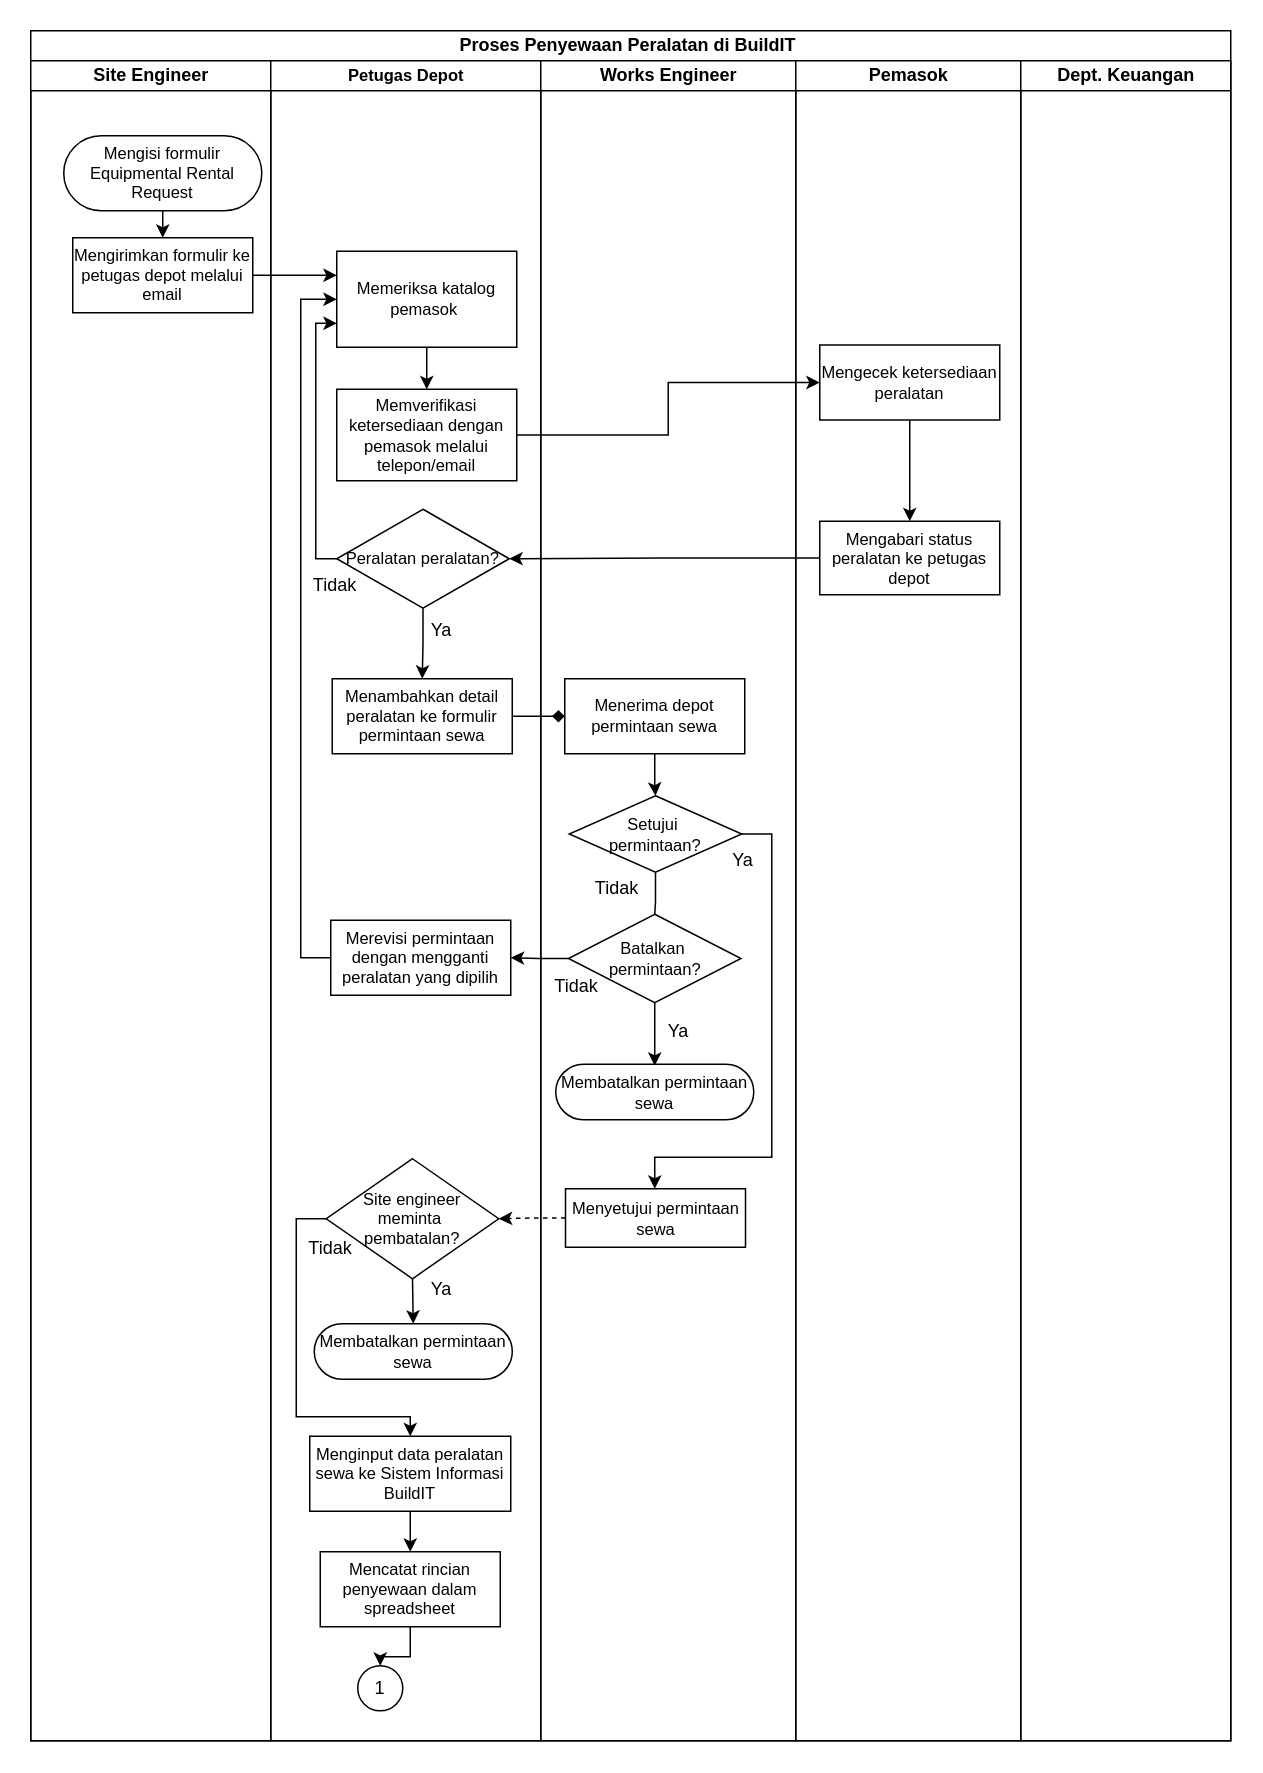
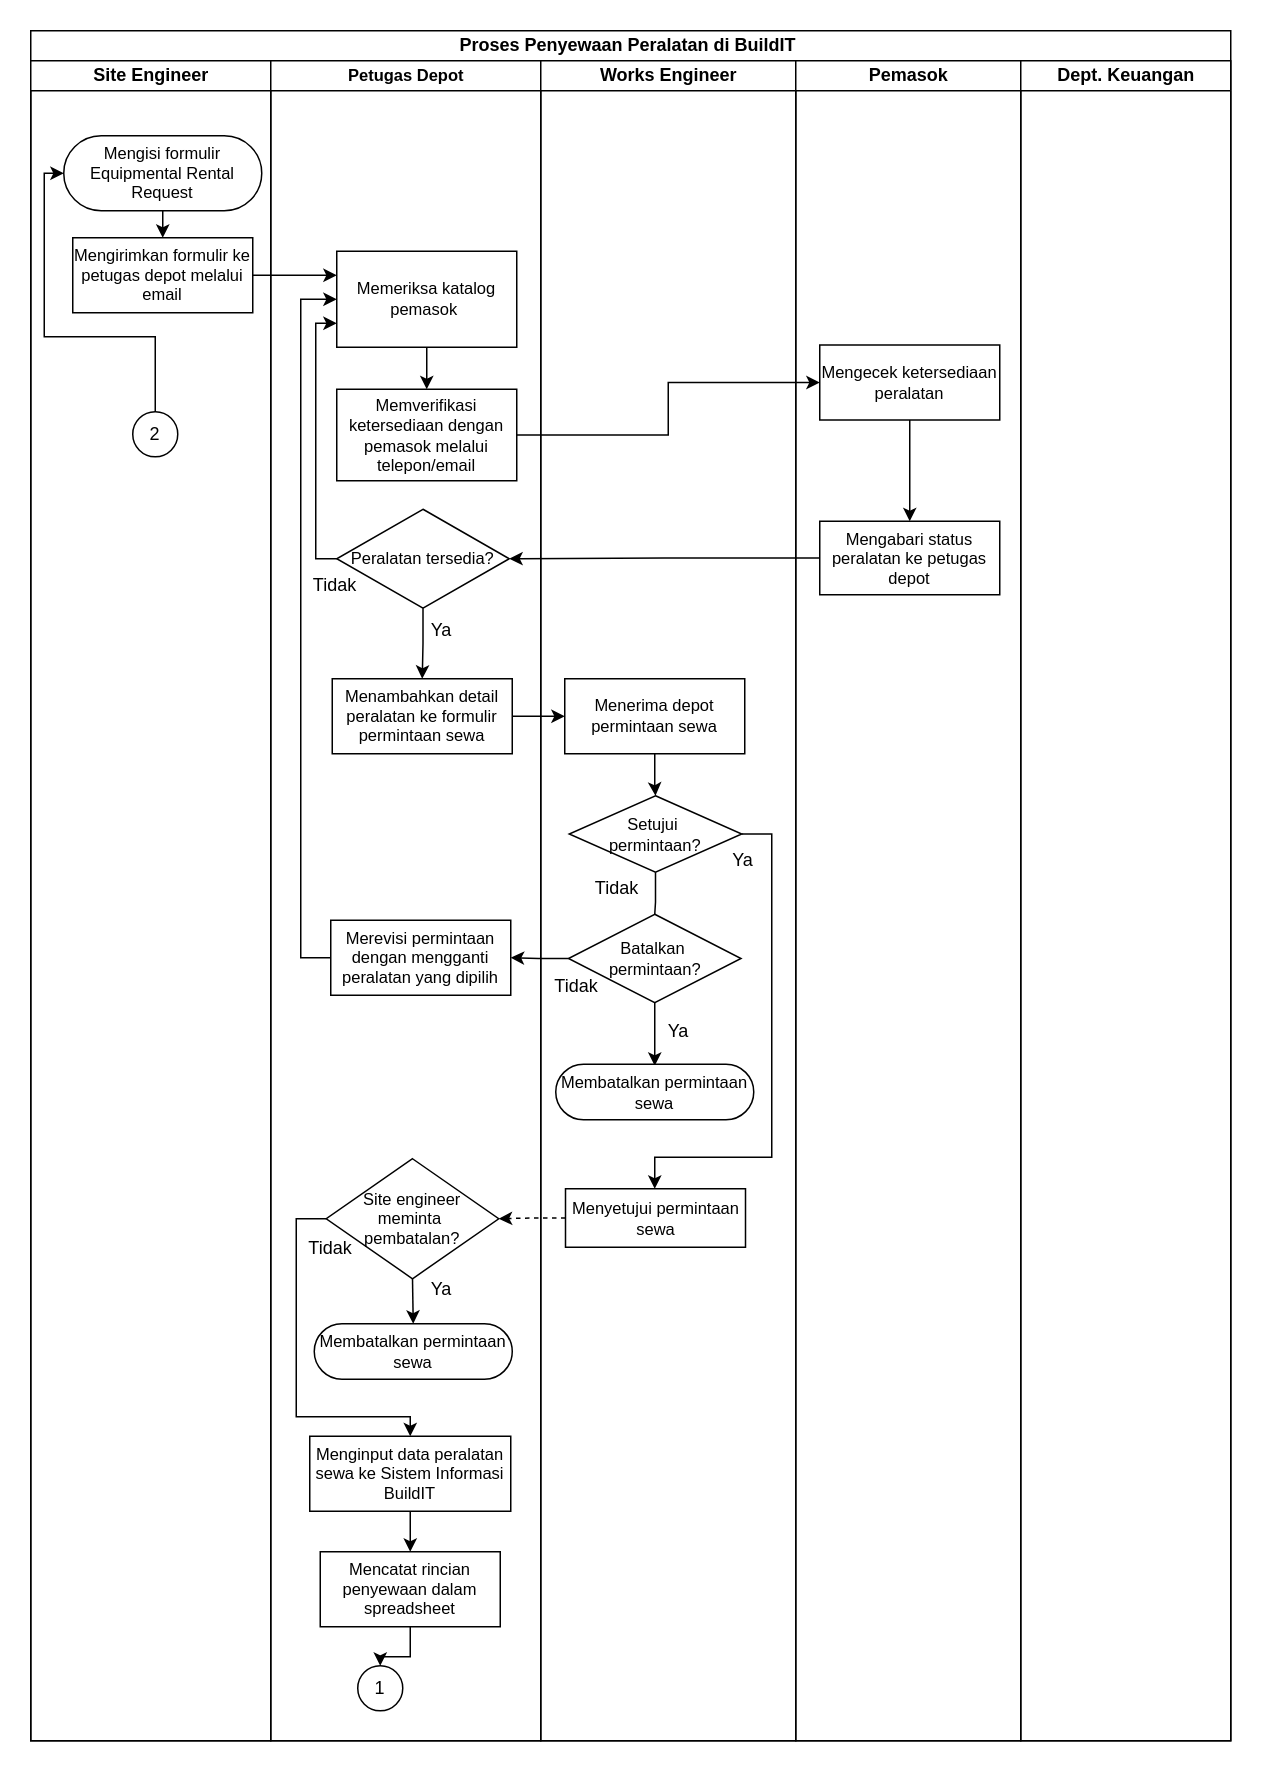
+ <mxCell id="7" style="edgeStyle=orthogonalEdgeStyle;rounded=0;orthogonalLoop=1;jettySize=auto;html=1;exitX=0.5;exitY=0;exitDx=0;exitDy=0;entryX=0;entryY=0.5;entryDx=0;entryDy=0;" edge="1" parent="3" source="8" target="5"><mxGeometry relative="1" as="geometry"><Array as="points"><mxPoint x="83" y="184" /><mxPoint x="9" y="184" /><mxPoint x="9" y="75" /></Array></mxGeometry></mxCell>
+ <mxCell id="8" value="2" style="ellipse;whiteSpace=wrap;html=1;aspect=fixed;" vertex="1" parent="3"><mxGeometry x="68" y="234" width="30" height="30" as="geometry" /></mxCell>
- <mxCell id="15" value="Peralatan peralatan?" style="rhombus;whiteSpace=wrap;html=1;fontSize=11;" parent="9" vertex="1"><mxGeometry x="44" y="299" width="115" height="66" as="geometry" /></mxCell>
+ <mxCell id="15" value="Peralatan tersedia?" style="rhombus;whiteSpace=wrap;html=1;fontSize=11;" parent="9" vertex="1"><mxGeometry x="44" y="299" width="115" height="66" as="geometry" /></mxCell>
- <mxCell id="53" value="" style="edgeStyle=orthogonalEdgeStyle;rounded=0;orthogonalLoop=1;jettySize=auto;html=1;endArrow=diamond;" parent="2" source="17" target="34" edge="1"><mxGeometry relative="1" as="geometry" /></mxCell>
+ <mxCell id="53" value="" style="edgeStyle=orthogonalEdgeStyle;rounded=0;orthogonalLoop=1;jettySize=auto;html=1;" parent="2" source="17" target="34" edge="1"><mxGeometry relative="1" as="geometry" /></mxCell>
